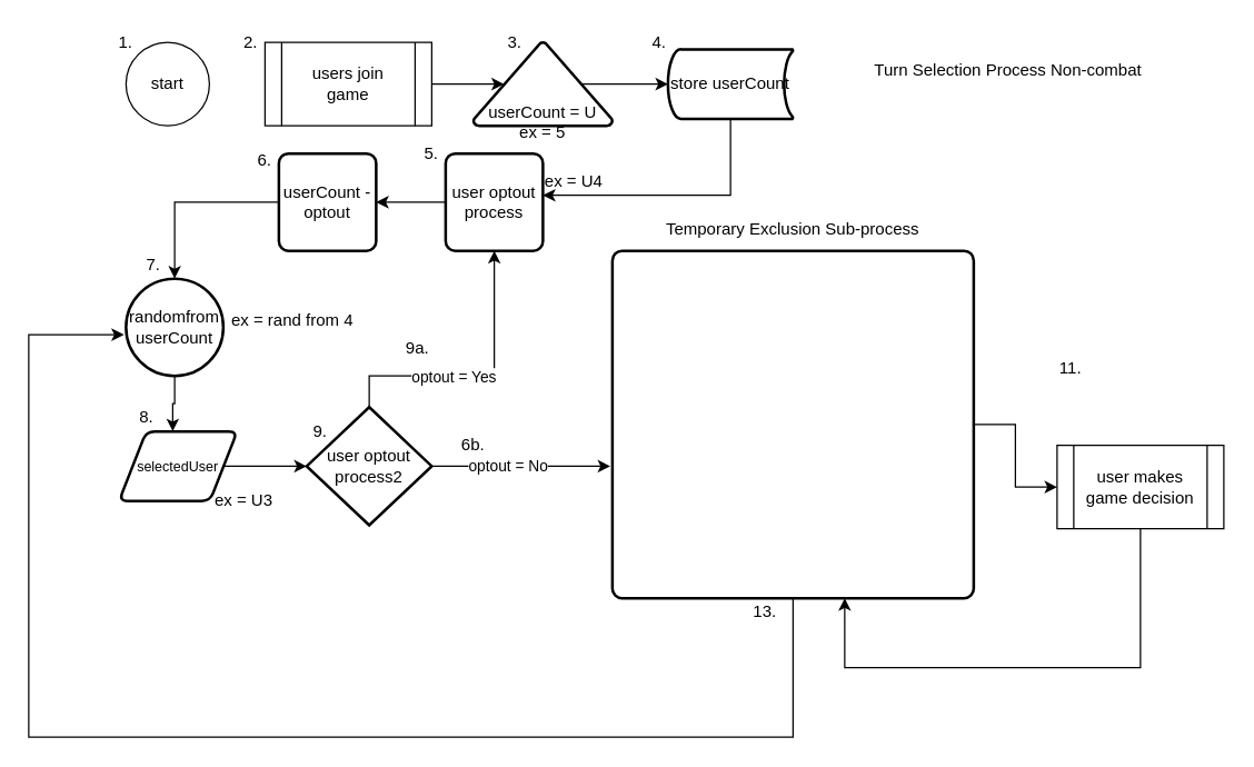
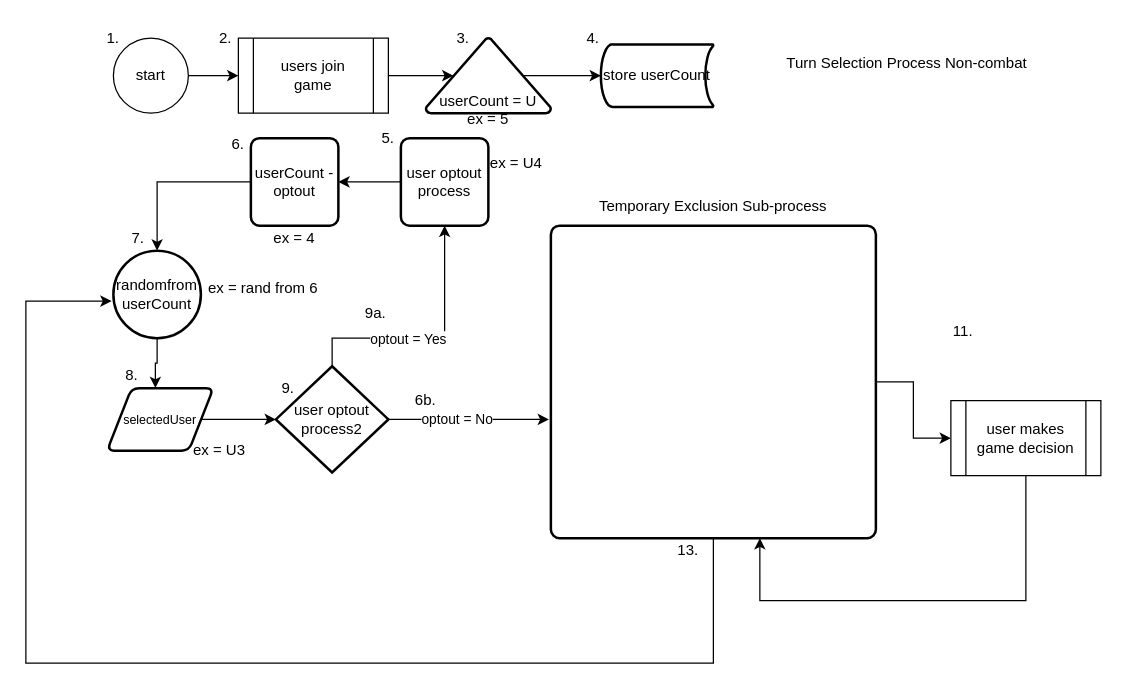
+ <mxCell id="3" style="edgeStyle=orthogonalEdgeStyle;rounded=0;orthogonalLoop=1;jettySize=auto;html=1;entryX=0;entryY=0.5;entryDx=0;entryDy=0;" parent="1" source="4" target="10" edge="1"><mxGeometry relative="1" as="geometry" /></mxCell>
- <mxCell id="7" style="edgeStyle=orthogonalEdgeStyle;rounded=0;orthogonalLoop=1;jettySize=auto;html=1;entryX=1;entryY=0.429;entryDx=0;entryDy=0;entryPerimeter=0;" parent="1" source="8" target="22" edge="1"><mxGeometry relative="1" as="geometry"><Array as="points"><mxPoint x="525" y="140" /></Array></mxGeometry></mxCell>
+ <mxCell id="26" value="&lt;div&gt;ex = 4&lt;/div&gt;" style="text;html=1;strokeColor=none;fillColor=none;align=center;verticalAlign=middle;whiteSpace=wrap;rounded=0;" parent="1" vertex="1"><mxGeometry x="215" y="180" width="40" height="20" as="geometry" /></mxCell>
- <mxCell id="27" value="ex = rand from 4" style="text;html=1;strokeColor=none;fillColor=none;align=center;verticalAlign=middle;whiteSpace=wrap;rounded=0;" parent="1" vertex="1"><mxGeometry x="160" y="220" width="100" height="20" as="geometry" /></mxCell>
+ <mxCell id="27" value="ex = rand from 6" style="text;html=1;strokeColor=none;fillColor=none;align=center;verticalAlign=middle;whiteSpace=wrap;rounded=0;" parent="1" vertex="1"><mxGeometry x="160" y="220" width="100" height="20" as="geometry" /></mxCell>
